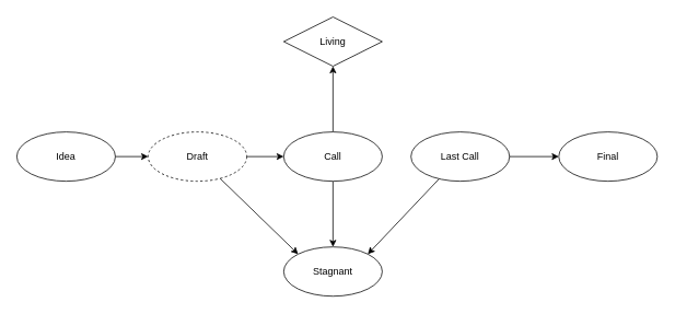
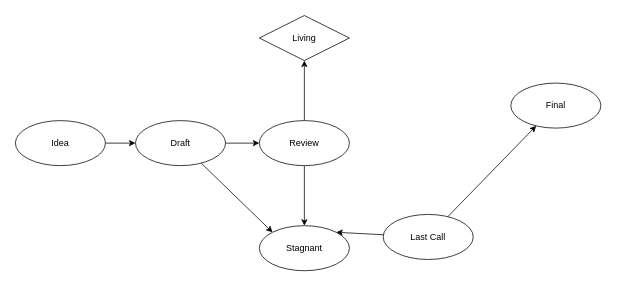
- <mxCell id="5" value="Draft" style="ellipse;whiteSpace=wrap;html=1;dashed=1;" parent="1" vertex="1"><mxGeometry x="180" y="160" width="120" height="60" as="geometry" /></mxCell>
+ <mxCell id="5" value="Draft" style="ellipse;whiteSpace=wrap;html=1;" parent="1" vertex="1"><mxGeometry x="180" y="160" width="120" height="60" as="geometry" /></mxCell>
- <mxCell id="9" value="Call" style="ellipse;whiteSpace=wrap;html=1;" parent="1" vertex="1"><mxGeometry x="345" y="160" width="120" height="60" as="geometry" /></mxCell>
+ <mxCell id="9" value="Review" style="ellipse;whiteSpace=wrap;html=1;" parent="1" vertex="1"><mxGeometry x="345" y="160" width="120" height="60" as="geometry" /></mxCell>
- <mxCell id="12" value="Last Call" style="ellipse;whiteSpace=wrap;html=1;" parent="1" vertex="1"><mxGeometry x="500" y="160" width="120" height="60" as="geometry" /></mxCell>
+ <mxCell id="12" value="Last Call" style="ellipse;whiteSpace=wrap;html=1;" parent="1" vertex="1"><mxGeometry x="510" y="285" width="120" height="60" as="geometry" /></mxCell>
- <mxCell id="13" value="Final" style="ellipse;whiteSpace=wrap;html=1;" parent="1" vertex="1"><mxGeometry x="680" y="160" width="120" height="60" as="geometry" /></mxCell>
+ <mxCell id="13" value="Final" style="ellipse;whiteSpace=wrap;html=1;" parent="1" vertex="1"><mxGeometry x="680" y="110" width="120" height="60" as="geometry" /></mxCell>
